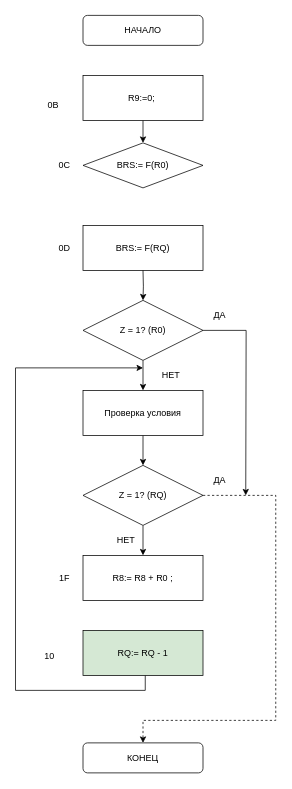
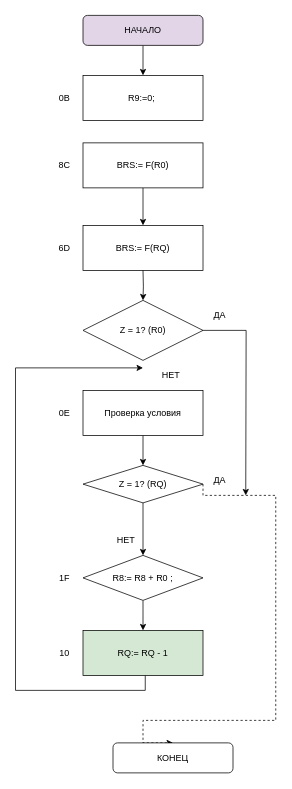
- <mxCell id="3" value="НАЧАЛО" style="rounded=1;whiteSpace=wrap;html=1;" parent="1" vertex="1"><mxGeometry x="110" y="20" width="160" height="40" as="geometry" /></mxCell>
+ <mxCell id="3" value="НАЧАЛО" style="rounded=1;whiteSpace=wrap;html=1;fillColor=#e1d5e7;" parent="1" vertex="1"><mxGeometry x="110" y="20" width="160" height="40" as="geometry" /></mxCell>
+ <mxCell id="2" style="edgeStyle=orthogonalEdgeStyle;rounded=0;orthogonalLoop=1;jettySize=auto;html=1;exitX=0.5;exitY=1;exitDx=0;exitDy=0;entryX=0.5;entryY=0;entryDx=0;entryDy=0;" parent="1" source="3" target="5" edge="1"><mxGeometry relative="1" as="geometry" /></mxCell>
- <mxCell id="9" value="0B" style="text;html=1;align=center;verticalAlign=middle;resizable=0;points=[];autosize=1;strokeColor=none;fillColor=none;" parent="1" vertex="1"><mxGeometry x="55" y="130" width="30" height="20" as="geometry" /></mxCell>
+ <mxCell id="9" value="0B" style="text;html=1;align=center;verticalAlign=middle;resizable=0;points=[];autosize=1;strokeColor=none;fillColor=none;" parent="1" vertex="1"><mxGeometry x="70" y="120" width="30" height="20" as="geometry" /></mxCell>
- <mxCell id="4" style="edgeStyle=orthogonalEdgeStyle;rounded=0;orthogonalLoop=1;jettySize=auto;html=1;exitX=0.5;exitY=1;exitDx=0;exitDy=0;entryX=0.5;entryY=0;entryDx=0;entryDy=0;" parent="1" source="5" target="8" edge="1"><mxGeometry relative="1" as="geometry" /></mxCell>
- <mxCell id="10" value="0C" style="text;html=1;align=center;verticalAlign=middle;resizable=0;points=[];autosize=1;strokeColor=none;fillColor=none;" parent="1" vertex="1"><mxGeometry x="70" y="210" width="30" height="20" as="geometry" /></mxCell>
+ <mxCell id="10" value="8C" style="text;html=1;align=center;verticalAlign=middle;resizable=0;points=[];autosize=1;strokeColor=none;fillColor=none;" parent="1" vertex="1"><mxGeometry x="70" y="210" width="30" height="20" as="geometry" /></mxCell>
- <mxCell id="8" value="BRS:= F(R0)" style="rhombus;whiteSpace=wrap;html=1;" parent="1" vertex="1"><mxGeometry x="110" y="190" width="160" height="60" as="geometry" /></mxCell>
+ <mxCell id="8" value="BRS:= F(R0)" style="rounded=0;whiteSpace=wrap;html=1;" parent="1" vertex="1"><mxGeometry x="110" y="190" width="160" height="60" as="geometry" /></mxCell>
+ <mxCell id="7" style="edgeStyle=orthogonalEdgeStyle;rounded=0;orthogonalLoop=1;jettySize=auto;html=1;exitX=0.5;exitY=1;exitDx=0;exitDy=0;entryX=0.5;entryY=0;entryDx=0;entryDy=0;" edge="1" parent="1" source="8" target="12"><mxGeometry relative="1" as="geometry" /></mxCell>
- <mxCell id="20" value="0D" style="text;html=1;align=center;verticalAlign=middle;resizable=0;points=[];autosize=1;strokeColor=none;fillColor=none;" vertex="1" parent="1"><mxGeometry x="70" y="320" width="30" height="20" as="geometry" /></mxCell>
+ <mxCell id="20" value="6D" style="text;html=1;align=center;verticalAlign=middle;resizable=0;points=[];autosize=1;strokeColor=none;fillColor=none;" vertex="1" parent="1"><mxGeometry x="70" y="320" width="30" height="20" as="geometry" /></mxCell>
- <mxCell id="14" style="edgeStyle=orthogonalEdgeStyle;rounded=0;orthogonalLoop=1;jettySize=auto;html=1;exitX=0.5;exitY=1;exitDx=0;exitDy=0;entryX=0.5;entryY=0;entryDx=0;entryDy=0;" edge="1" parent="1" source="16" target="19"><mxGeometry relative="1" as="geometry" /></mxCell>
+ <mxCell id="24" value="0E" style="text;html=1;align=center;verticalAlign=middle;resizable=0;points=[];autosize=1;strokeColor=none;fillColor=none;" vertex="1" parent="1"><mxGeometry x="70" y="540" width="30" height="20" as="geometry" /></mxCell>
- <mxCell id="23" value="Z = 1? (RQ)" style="rhombus;whiteSpace=wrap;html=1;" vertex="1" parent="1"><mxGeometry x="110" y="620" width="160" height="80" as="geometry" /></mxCell>
+ <mxCell id="23" value="Z = 1? (RQ)" style="rhombus;whiteSpace=wrap;html=1;" vertex="1" parent="1"><mxGeometry x="110" y="620" width="160" height="50" as="geometry" /></mxCell>
- <mxCell id="26" value="R8:= R8 + R0 ;" style="rounded=0;whiteSpace=wrap;html=1;" vertex="1" parent="1"><mxGeometry x="110" y="740" width="160" height="60" as="geometry" /></mxCell>
+ <mxCell id="26" value="R8:= R8 + R0 ;" style="rhombus;whiteSpace=wrap;html=1;" vertex="1" parent="1"><mxGeometry x="110" y="740" width="160" height="60" as="geometry" /></mxCell>
+ <mxCell id="25" style="edgeStyle=orthogonalEdgeStyle;rounded=0;orthogonalLoop=1;jettySize=auto;html=1;exitX=0.5;exitY=1;exitDx=0;exitDy=0;entryX=0.5;entryY=0;entryDx=0;entryDy=0;" edge="1" parent="1" source="26" target="28"><mxGeometry relative="1" as="geometry" /></mxCell>
- <mxCell id="30" value="10" style="text;html=1;align=center;verticalAlign=middle;resizable=0;points=[];autosize=1;strokeColor=none;fillColor=none;" vertex="1" parent="1"><mxGeometry x="50" y="865" width="30" height="20" as="geometry" /></mxCell>
+ <mxCell id="30" value="10" style="text;html=1;align=center;verticalAlign=middle;resizable=0;points=[];autosize=1;strokeColor=none;fillColor=none;" vertex="1" parent="1"><mxGeometry x="70" y="860" width="30" height="20" as="geometry" /></mxCell>
- <mxCell id="31" value="КОНЕЦ" style="rounded=1;whiteSpace=wrap;html=1;" vertex="1" parent="1"><mxGeometry x="110" y="990" width="160" height="40" as="geometry" /></mxCell>
+ <mxCell id="31" value="КОНЕЦ" style="rounded=1;whiteSpace=wrap;html=1;" vertex="1" parent="1"><mxGeometry x="150" y="990" width="160" height="40" as="geometry" /></mxCell>
